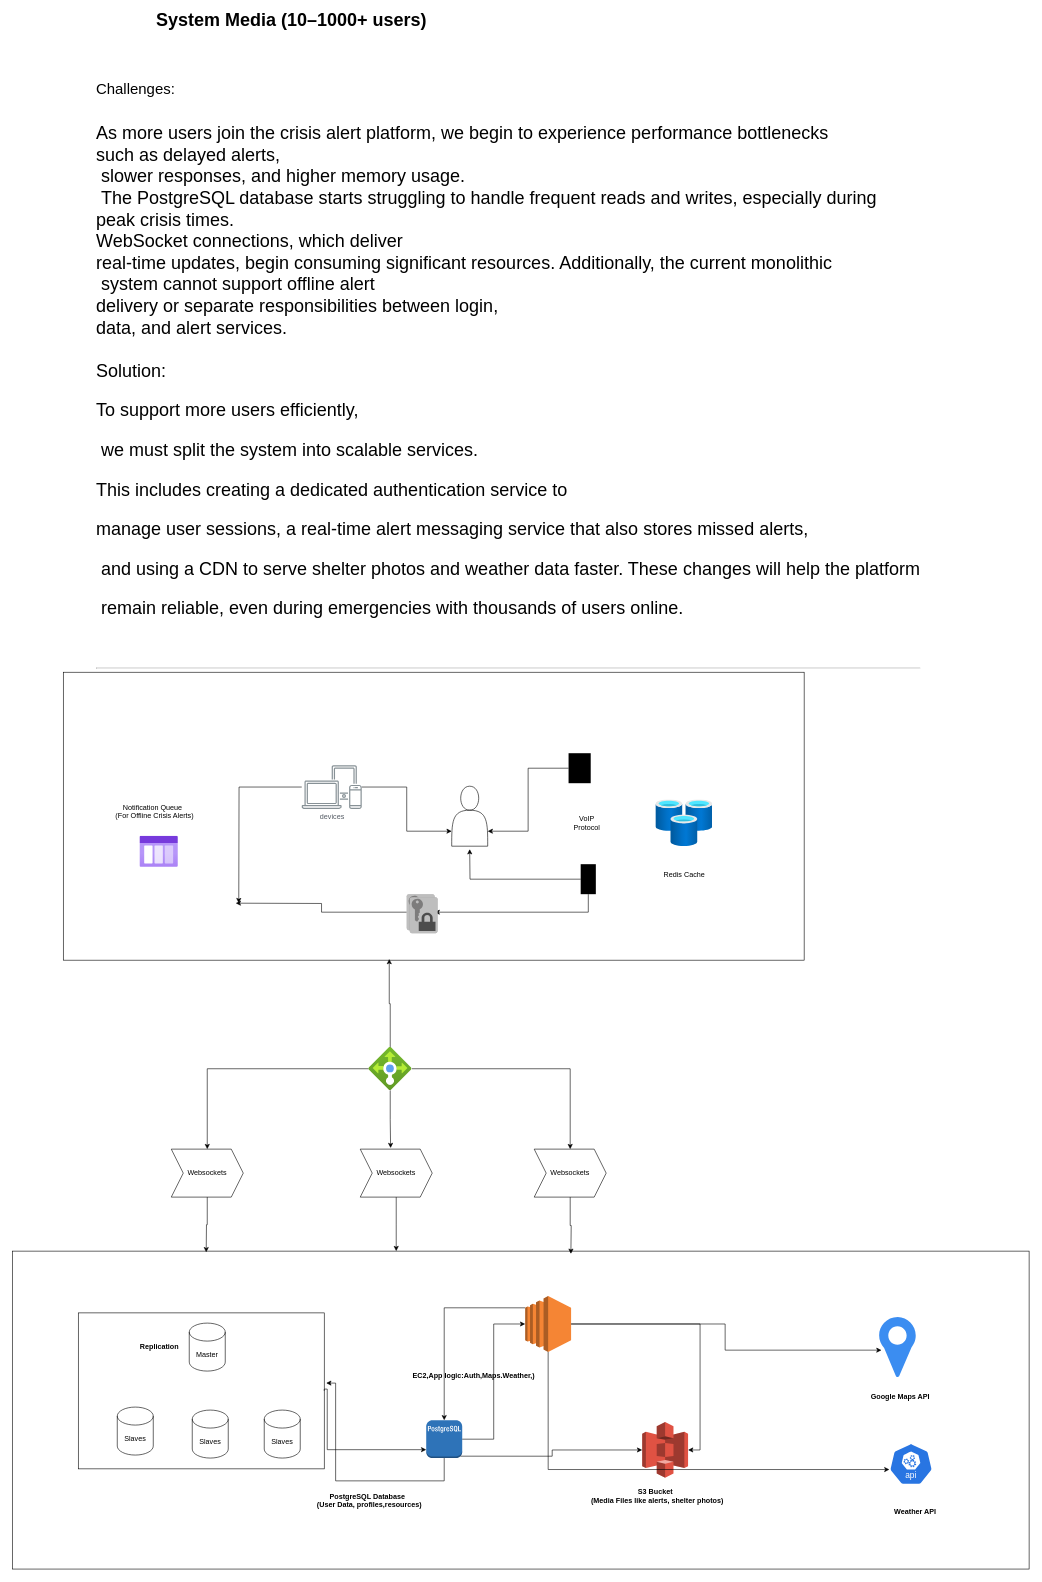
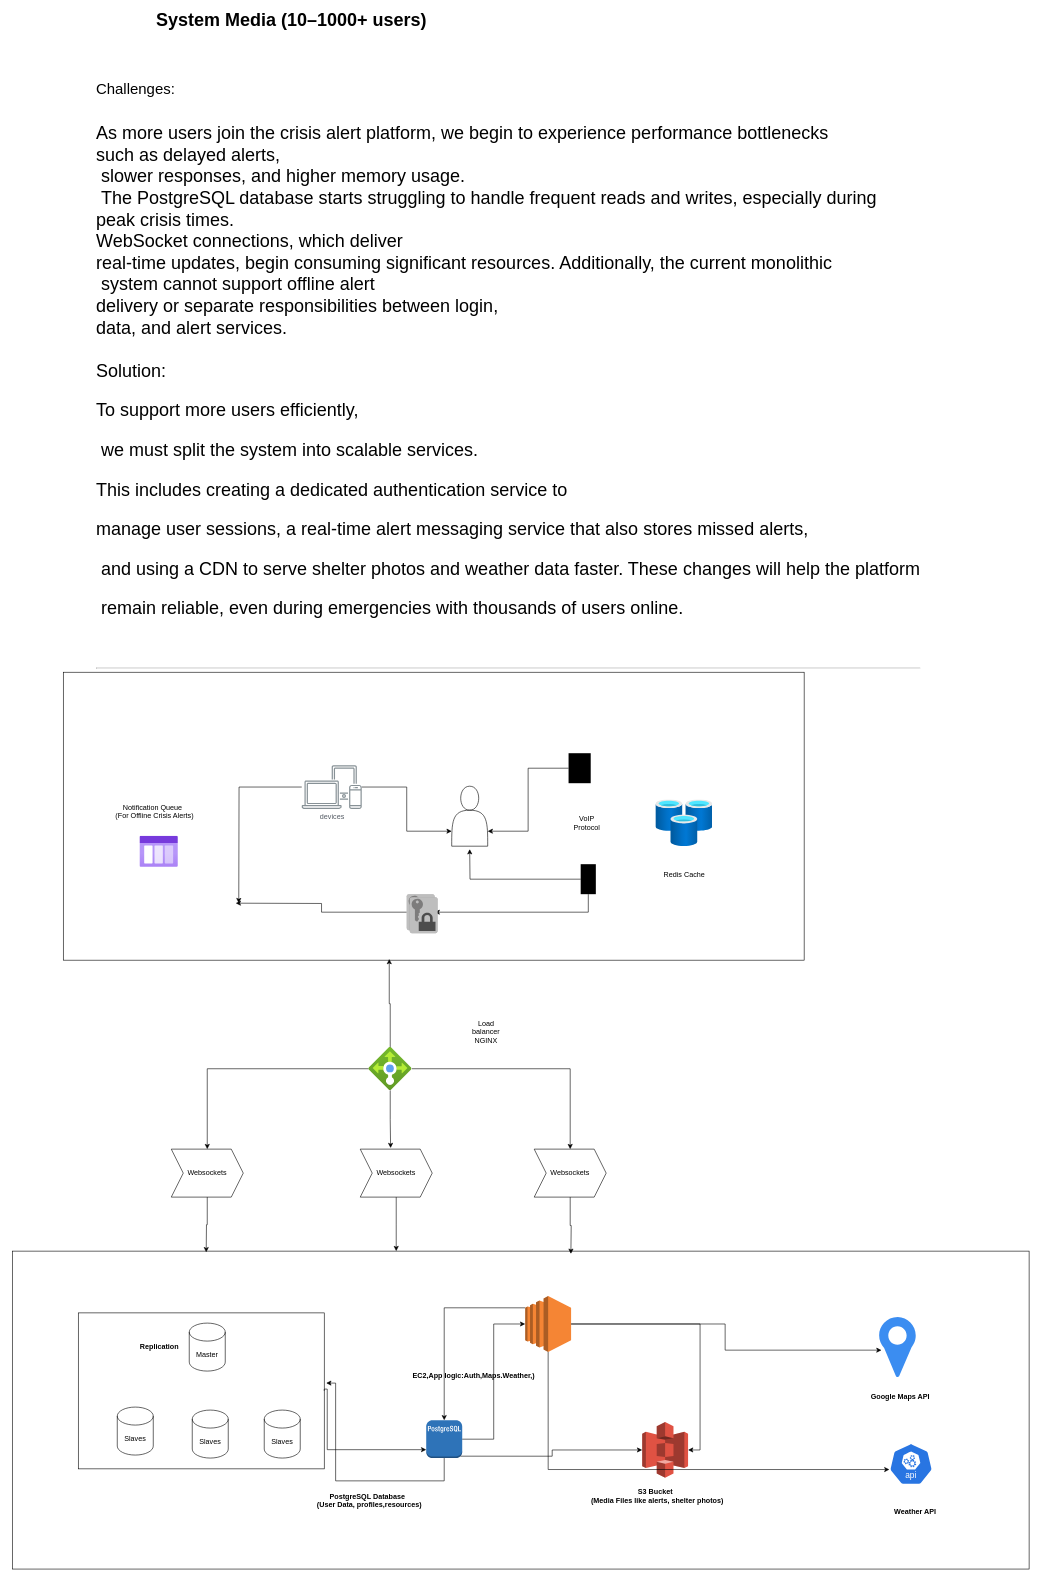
+ <mxCell id="50" value="Load balancer NGINX" style="text;html=1;align=center;verticalAlign=middle;whiteSpace=wrap;rounded=0;" vertex="1" parent="1"><mxGeometry x="780" y="1705" width="60" height="30" as="geometry" /></mxCell>
